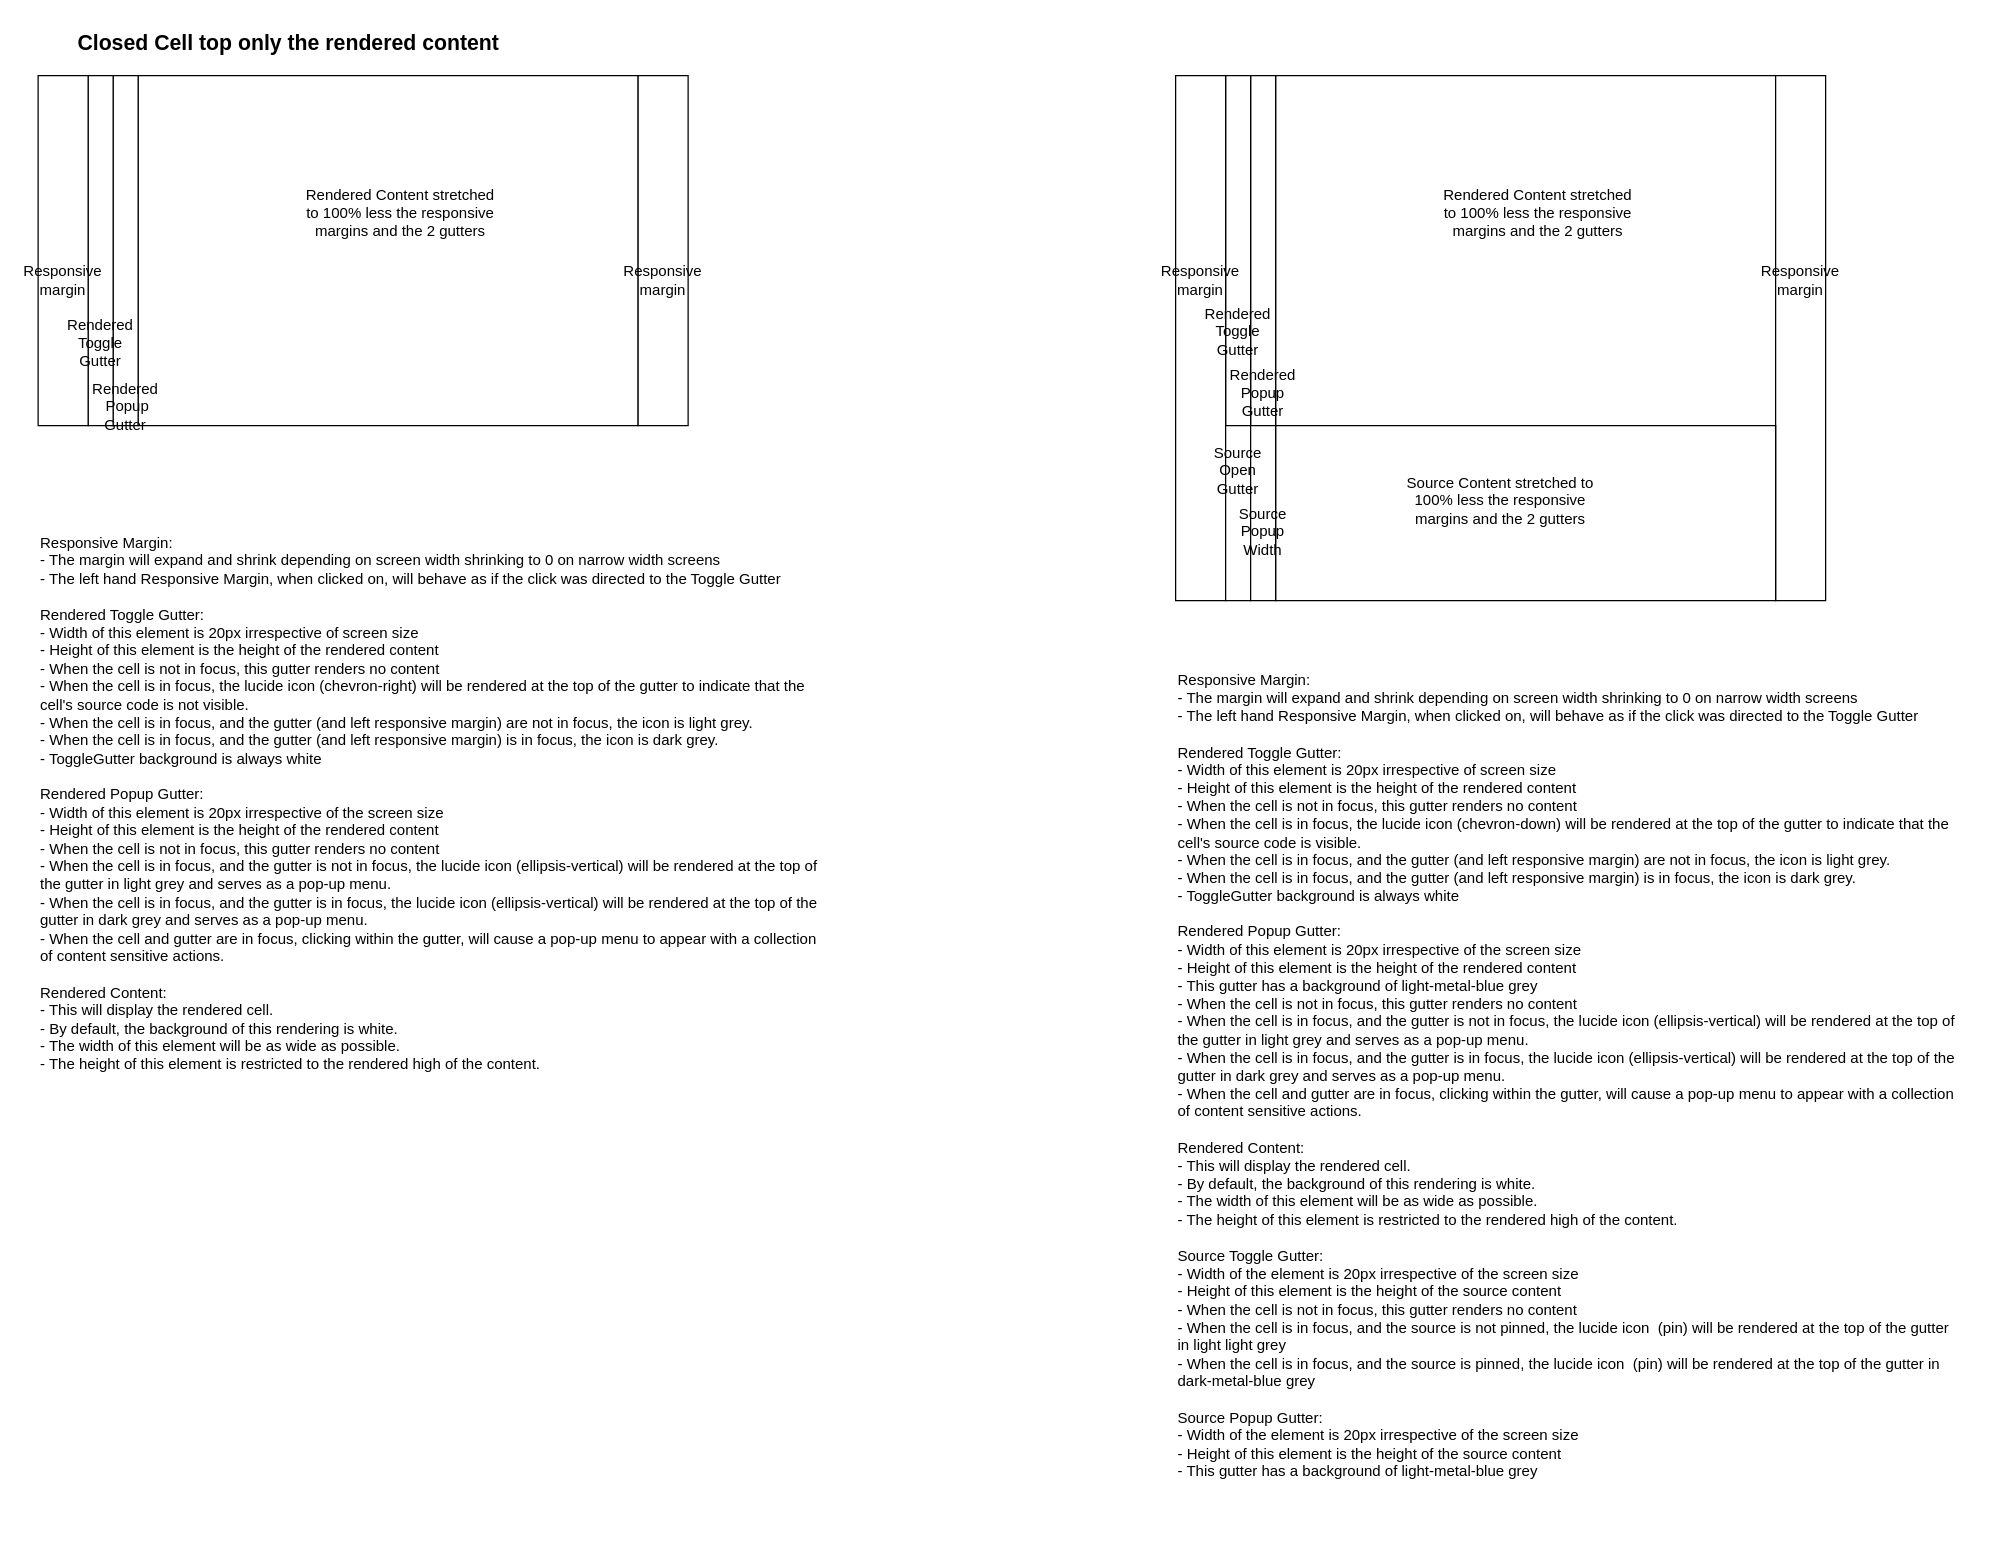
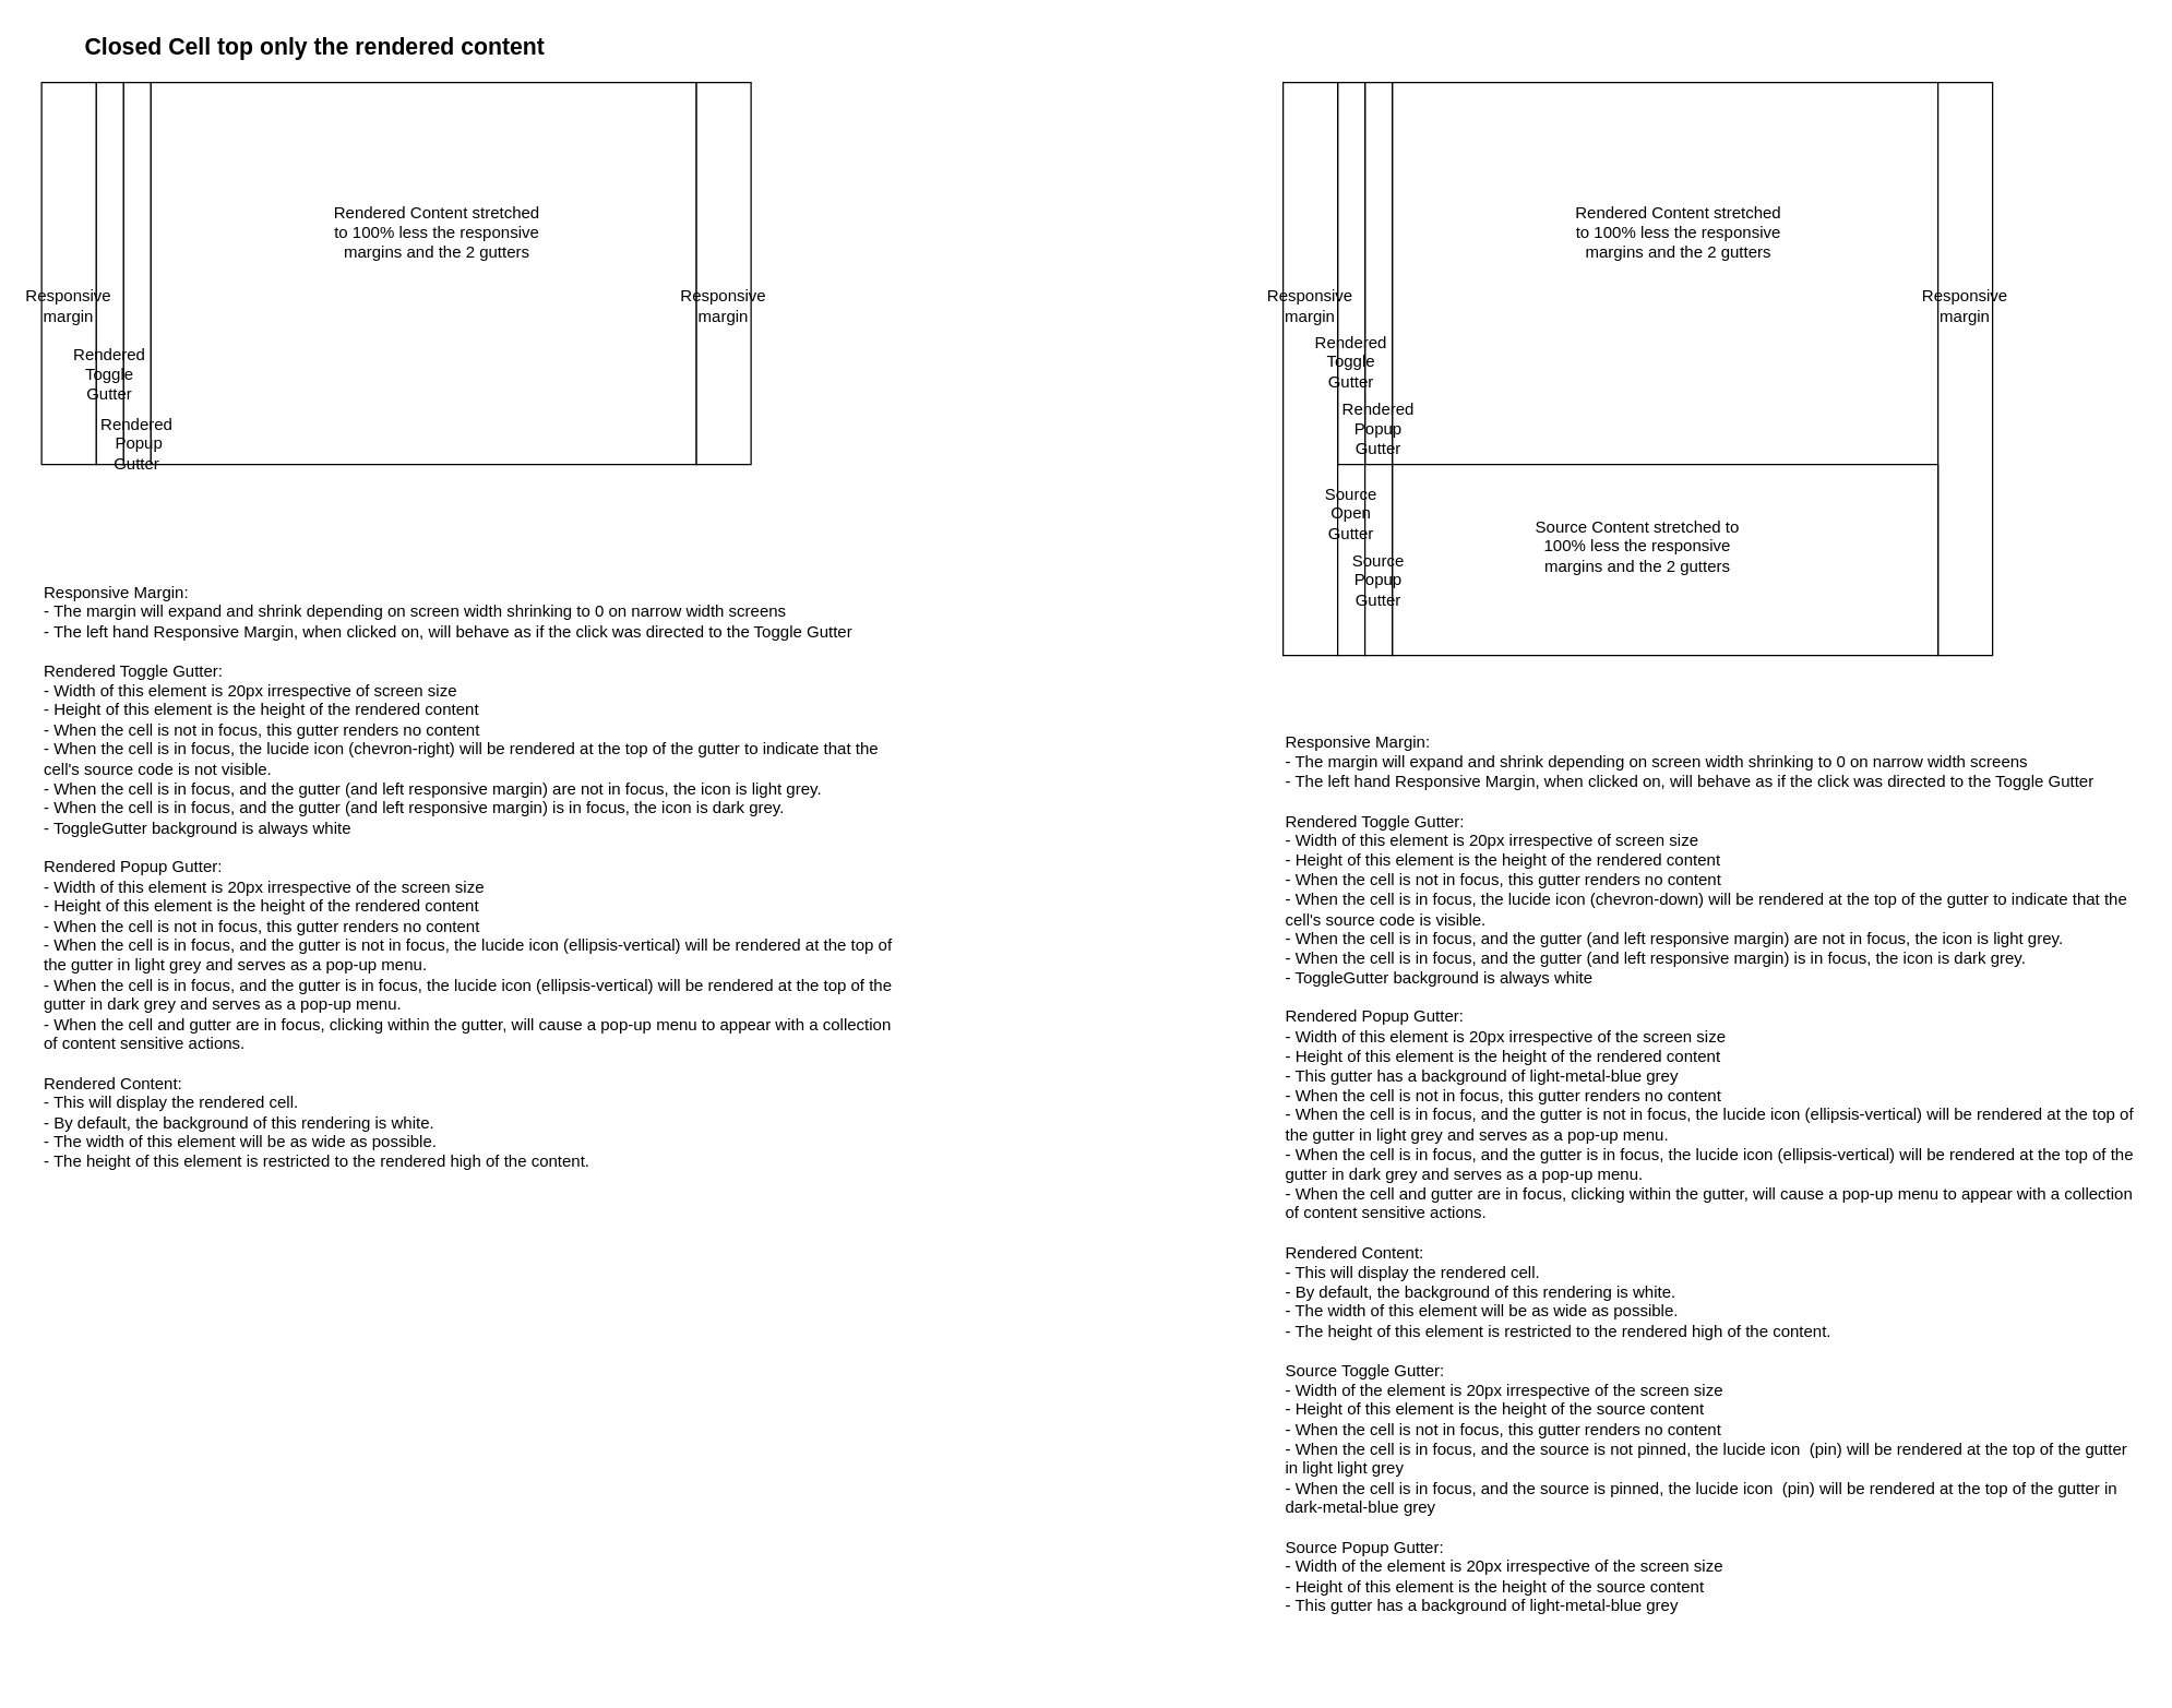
- <mxCell id="29" value="Source Popup Width" style="text;html=1;align=center;verticalAlign=middle;whiteSpace=wrap;rounded=0;" vertex="1" parent="1"><mxGeometry x="980" y="409.5" width="60" height="30" as="geometry" /></mxCell>
+ <mxCell id="29" value="Source Popup Gutter" style="text;html=1;align=center;verticalAlign=middle;whiteSpace=wrap;rounded=0;" vertex="1" parent="1"><mxGeometry x="980" y="409.5" width="60" height="30" as="geometry" /></mxCell>
